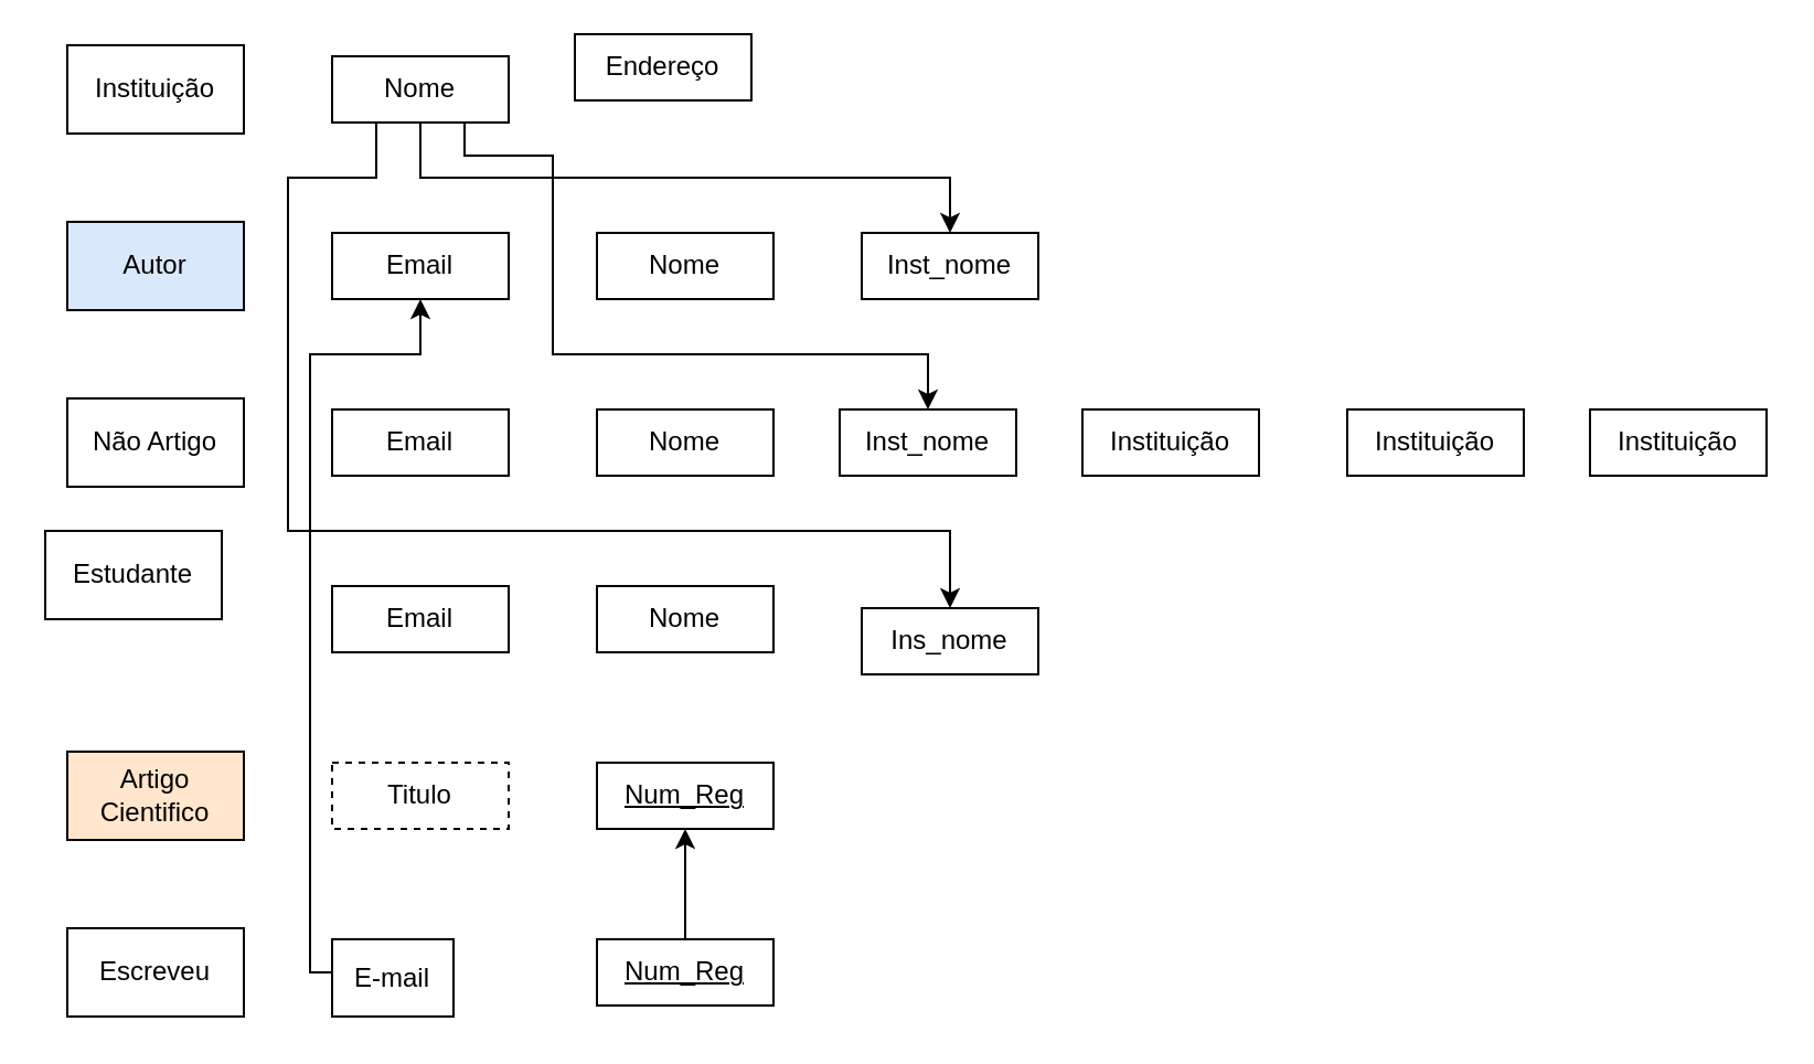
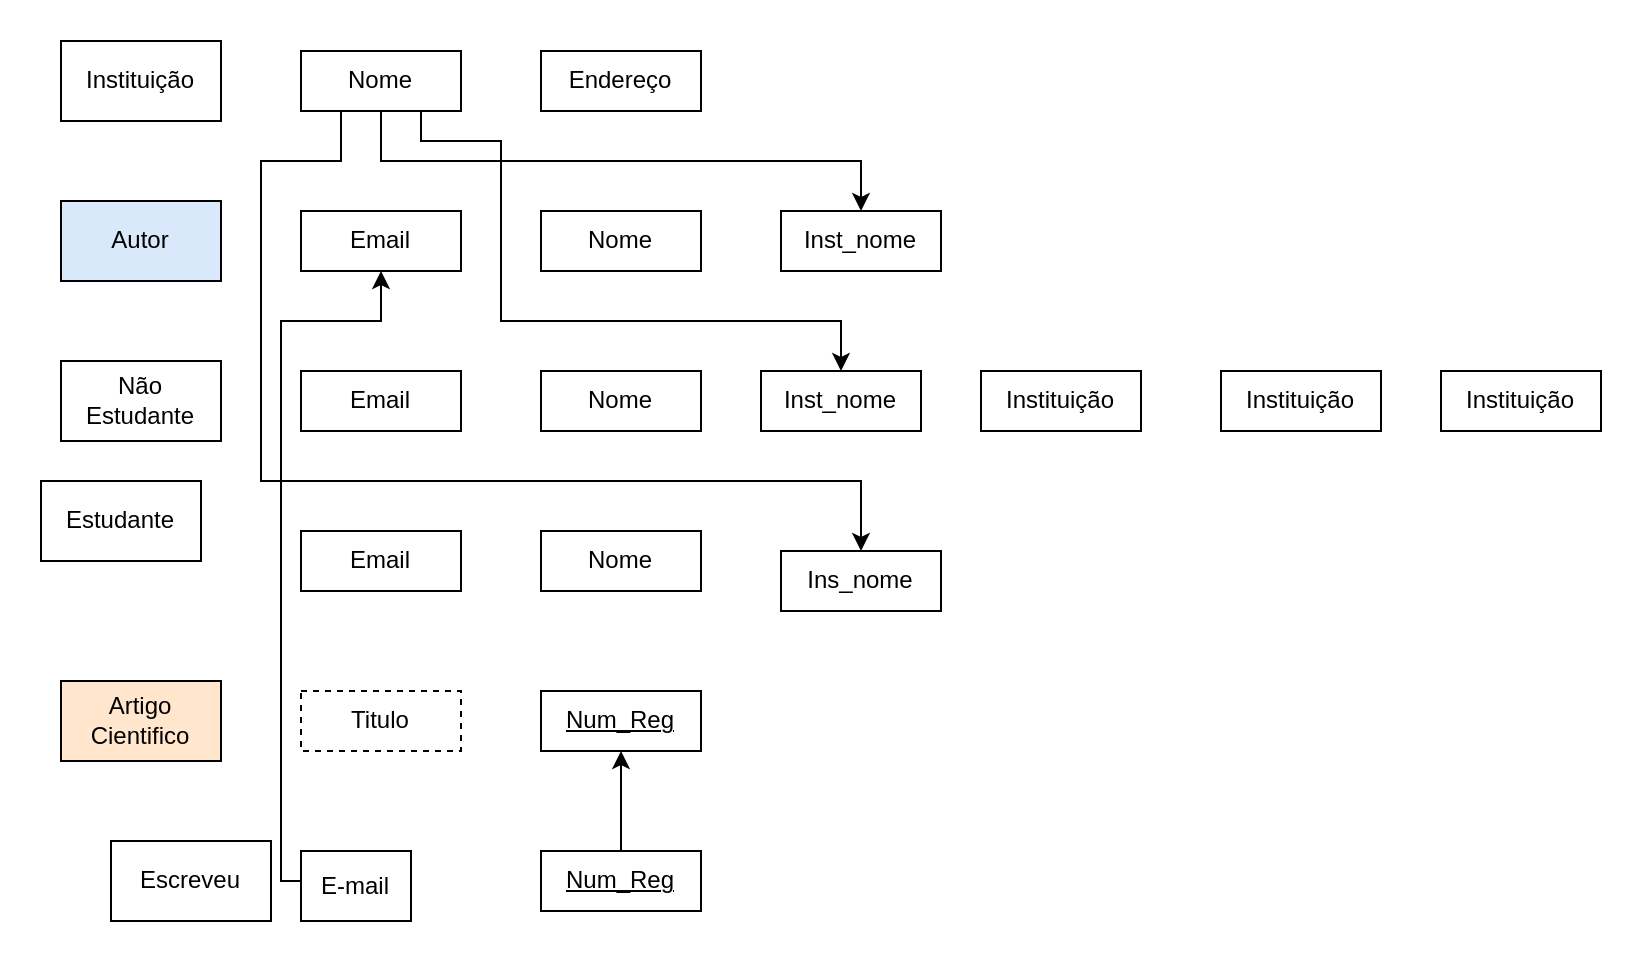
- <mxCell id="11" value="Endereço" style="rounded=0;whiteSpace=wrap;html=1;" vertex="1" parent="1"><mxGeometry x="260" y="15" width="80" height="30" as="geometry" /></mxCell>
+ <mxCell id="11" value="Endereço" style="rounded=0;whiteSpace=wrap;html=1;" vertex="1" parent="1"><mxGeometry x="270" y="25" width="80" height="30" as="geometry" /></mxCell>
- <mxCell id="4" value="Não Artigo" style="rounded=0;whiteSpace=wrap;html=1;" vertex="1" parent="1"><mxGeometry x="30" y="180" width="80" height="40" as="geometry" /></mxCell>
+ <mxCell id="4" value="Não Estudante" style="rounded=0;whiteSpace=wrap;html=1;" vertex="1" parent="1"><mxGeometry x="30" y="180" width="80" height="40" as="geometry" /></mxCell>
- <mxCell id="26" value="Escreveu" style="rounded=0;whiteSpace=wrap;html=1;" vertex="1" parent="1"><mxGeometry x="30" y="420" width="80" height="40" as="geometry" /></mxCell>
+ <mxCell id="26" value="Escreveu" style="rounded=0;whiteSpace=wrap;html=1;" vertex="1" parent="1"><mxGeometry x="55" y="420" width="80" height="40" as="geometry" /></mxCell>
